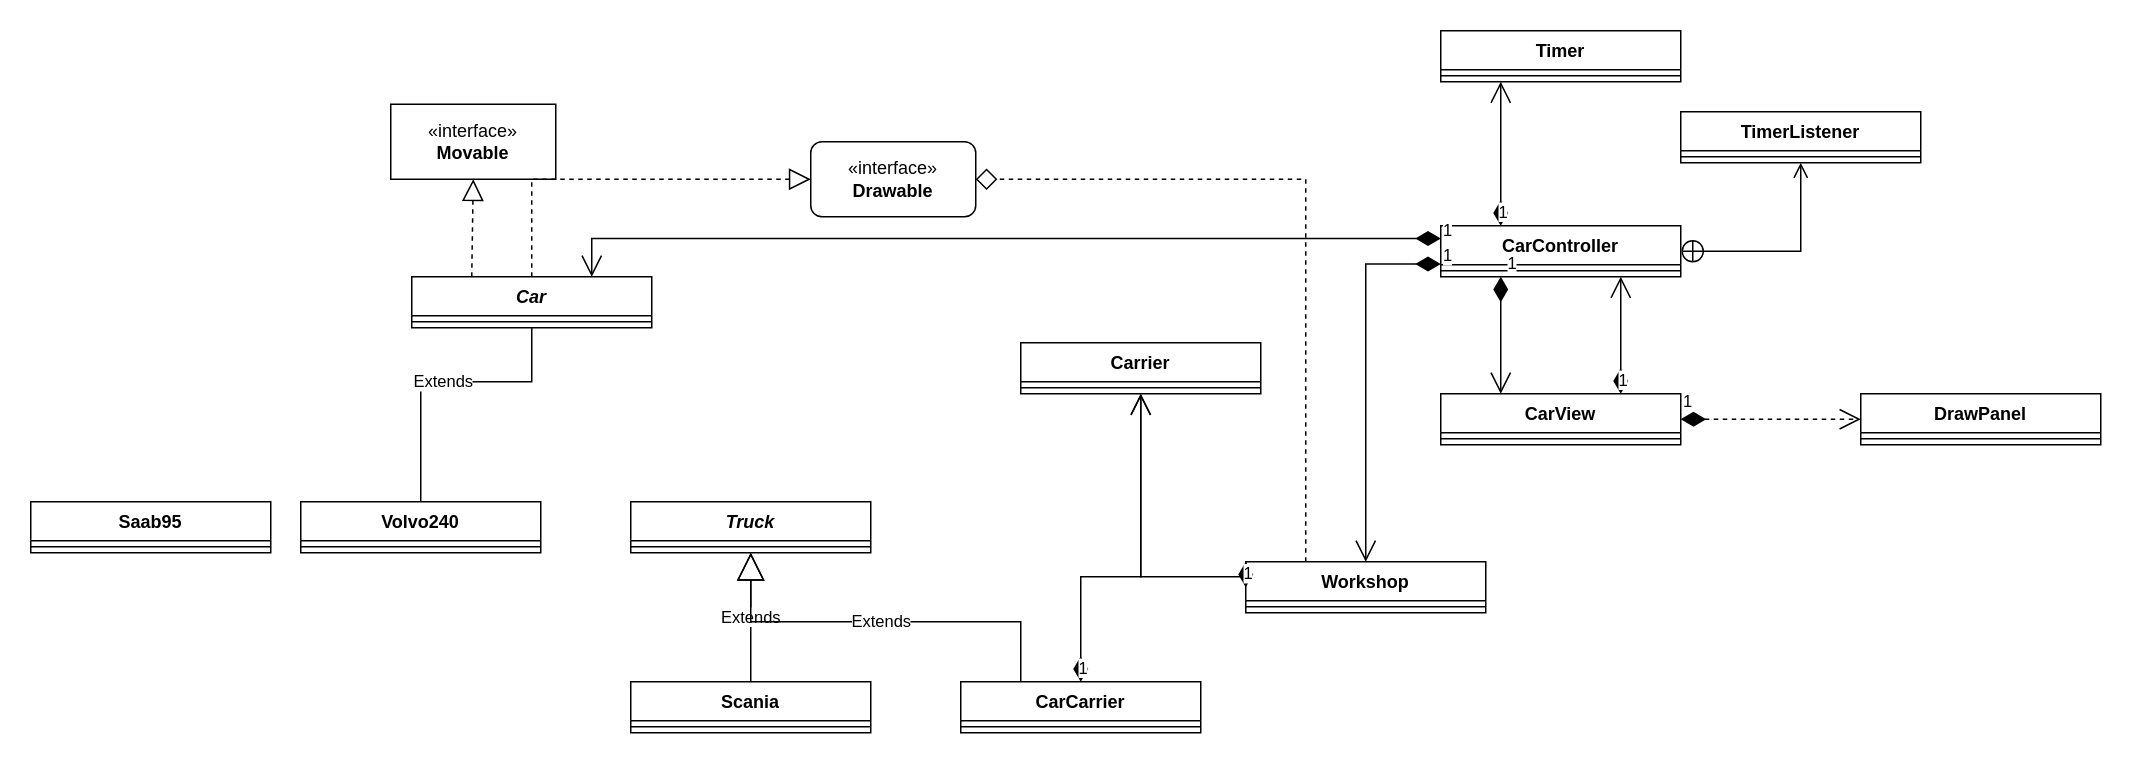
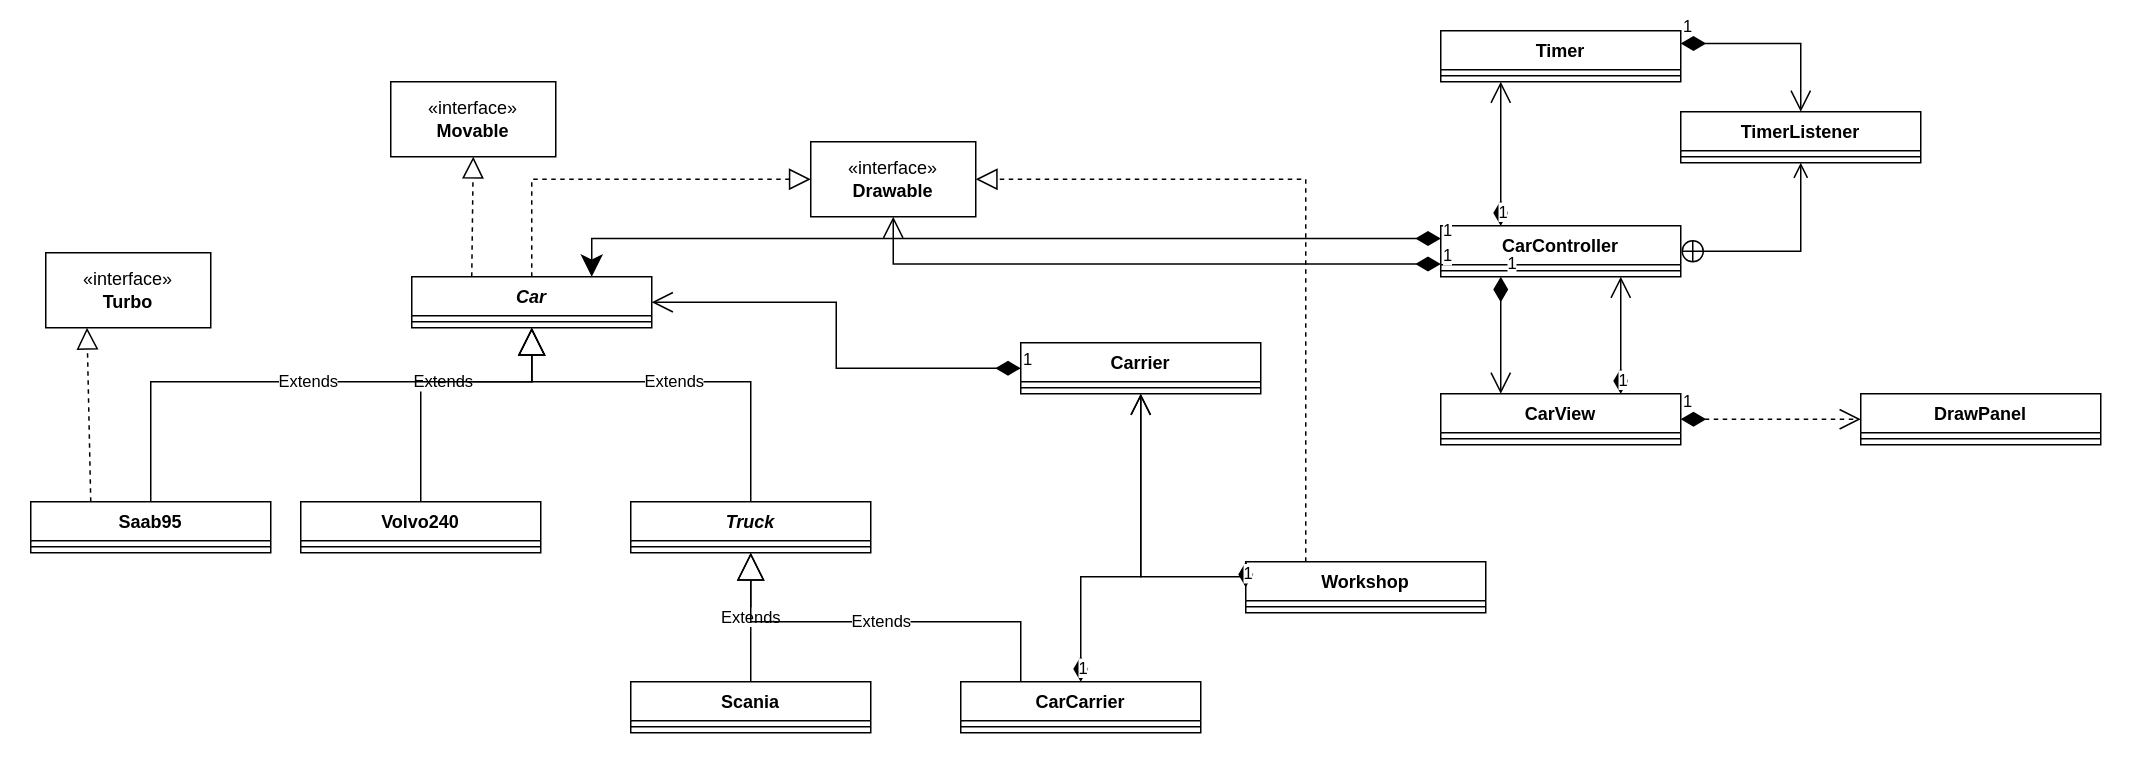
+ <mxCell id="44" value="1" style="endArrow=open;html=1;endSize=12;startArrow=diamondThin;startSize=14;startFill=1;edgeStyle=orthogonalEdgeStyle;align=left;verticalAlign=bottom;rounded=0;exitX=1;exitY=0.25;exitDx=0;exitDy=0;entryX=0.5;entryY=0;entryDx=0;entryDy=0;" edge="1" parent="1" source="42" target="39"><mxGeometry x="-1" y="3" relative="1" as="geometry"><mxPoint x="1120" y="174" as="sourcePoint" /><mxPoint x="1280" y="174" as="targetPoint" /></mxGeometry></mxCell>
- <mxCell id="12" value="«interface»&lt;br&gt;&lt;b&gt;Movable&lt;/b&gt;" style="html=1;whiteSpace=wrap;" vertex="1" parent="1"><mxGeometry x="260" y="69" width="110" height="50" as="geometry" /></mxCell>
+ <mxCell id="12" value="«interface»&lt;br&gt;&lt;b&gt;Movable&lt;/b&gt;" style="html=1;whiteSpace=wrap;" vertex="1" parent="1"><mxGeometry x="260" width="110" height="50" as="geometry" y="54" /></mxCell>
- <mxCell id="48" value="«interface»&lt;br&gt;&lt;b&gt;Drawable&lt;/b&gt;" style="html=1;whiteSpace=wrap;rounded=1;" vertex="1" parent="1"><mxGeometry x="540" y="94" width="110" height="50" as="geometry" /></mxCell>
+ <mxCell id="48" value="«interface»&lt;br&gt;&lt;b&gt;Drawable&lt;/b&gt;" style="html=1;whiteSpace=wrap;" vertex="1" parent="1"><mxGeometry x="540" y="94" width="110" height="50" as="geometry" /></mxCell>
- <mxCell id="50" value="" style="endArrow=diamond;dashed=1;endFill=0;endSize=12;html=1;rounded=0;entryX=1;entryY=0.5;entryDx=0;entryDy=0;exitX=0.25;exitY=0;exitDx=0;exitDy=0;" edge="1" parent="1" source="24" target="48"><mxGeometry width="160" relative="1" as="geometry"><mxPoint x="710" y="224" as="sourcePoint" /><mxPoint x="870" y="224" as="targetPoint" /><Array as="points"><mxPoint x="870" y="119" /></Array></mxGeometry></mxCell>
+ <mxCell id="50" value="" style="endArrow=block;dashed=1;endFill=0;endSize=12;html=1;rounded=0;entryX=1;entryY=0.5;entryDx=0;entryDy=0;exitX=0.25;exitY=0;exitDx=0;exitDy=0;" edge="1" parent="1" source="24" target="48"><mxGeometry width="160" relative="1" as="geometry"><mxPoint x="710" y="224" as="sourcePoint" /><mxPoint x="870" y="224" as="targetPoint" /><Array as="points"><mxPoint x="870" y="119" /></Array></mxGeometry></mxCell>
- <mxCell id="37" value="1" style="endArrow=open;html=1;endSize=12;startArrow=diamondThin;startSize=14;startFill=1;edgeStyle=orthogonalEdgeStyle;align=left;verticalAlign=bottom;rounded=0;exitX=0;exitY=0.25;exitDx=0;exitDy=0;entryX=0.75;entryY=0;entryDx=0;entryDy=0;" edge="1" parent="1" source="26" target="2"><mxGeometry x="-1" y="3" relative="1" as="geometry"><mxPoint x="730" y="254" as="sourcePoint" /><mxPoint x="420" y="154" as="targetPoint" /></mxGeometry></mxCell>
+ <mxCell id="37" value="1" style="endArrow=classic;html=1;endSize=12;startArrow=diamondThin;startSize=14;startFill=1;edgeStyle=orthogonalEdgeStyle;align=left;verticalAlign=bottom;rounded=0;exitX=0;exitY=0.25;exitDx=0;exitDy=0;entryX=0.75;entryY=0;entryDx=0;entryDy=0;" edge="1" parent="1" source="26" target="2"><mxGeometry x="-1" y="3" relative="1" as="geometry"><mxPoint x="730" y="254" as="sourcePoint" /><mxPoint x="420" y="154" as="targetPoint" /></mxGeometry></mxCell>
+ <mxCell id="46" value="«interface»&lt;br&gt;&lt;b&gt;Turbo&lt;/b&gt;" style="html=1;whiteSpace=wrap;" vertex="1" parent="1"><mxGeometry x="30" y="168" width="110" height="50" as="geometry" /></mxCell>
+ <mxCell id="17" value="1" style="endArrow=open;html=1;endSize=12;startArrow=diamondThin;startSize=14;startFill=1;edgeStyle=orthogonalEdgeStyle;align=left;verticalAlign=bottom;rounded=0;exitX=0;exitY=0.5;exitDx=0;exitDy=0;entryX=1;entryY=0.5;entryDx=0;entryDy=0;" edge="1" parent="1" source="10" target="2"><mxGeometry x="-1" y="3" relative="1" as="geometry"><mxPoint x="340" y="354" as="sourcePoint" /><mxPoint x="580" y="351" as="targetPoint" /></mxGeometry></mxCell>
- <mxCell id="19" value="Extends" style="endArrow=none;endSize=16;endFill=0;html=1;rounded=0;exitX=0.5;exitY=0;exitDx=0;exitDy=0;entryX=0.5;entryY=1;entryDx=0;entryDy=0;" edge="1" parent="1" source="4" target="2"><mxGeometry width="160" relative="1" as="geometry"><mxPoint x="340" y="354" as="sourcePoint" /><mxPoint x="500" y="354" as="targetPoint" /><Array as="points"><mxPoint x="280" y="254" /><mxPoint x="354" y="254" /></Array></mxGeometry></mxCell>
+ <mxCell id="19" value="Extends" style="endArrow=block;endSize=16;endFill=0;html=1;rounded=0;exitX=0.5;exitY=0;exitDx=0;exitDy=0;entryX=0.5;entryY=1;entryDx=0;entryDy=0;" edge="1" parent="1" source="4" target="2"><mxGeometry width="160" relative="1" as="geometry"><mxPoint x="340" y="354" as="sourcePoint" /><mxPoint x="500" y="354" as="targetPoint" /><Array as="points"><mxPoint x="280" y="254" /><mxPoint x="354" y="254" /></Array></mxGeometry></mxCell>
+ <mxCell id="20" value="Extends" style="endArrow=block;endSize=16;endFill=0;html=1;rounded=0;exitX=0.5;exitY=0;exitDx=0;exitDy=0;entryX=0.5;entryY=1;entryDx=0;entryDy=0;" edge="1" parent="1" source="6" target="2"><mxGeometry width="160" relative="1" as="geometry"><mxPoint x="340" y="354" as="sourcePoint" /><mxPoint x="500" y="354" as="targetPoint" /><Array as="points"><mxPoint x="100" y="254" /><mxPoint x="354" y="254" /></Array></mxGeometry></mxCell>
+ <mxCell id="21" value="Extends" style="endArrow=block;endSize=16;endFill=0;html=1;rounded=0;entryX=0.5;entryY=1;entryDx=0;entryDy=0;exitX=0.5;exitY=0;exitDx=0;exitDy=0;" edge="1" parent="1" source="8" target="2"><mxGeometry width="160" relative="1" as="geometry"><mxPoint x="500" y="324" as="sourcePoint" /><mxPoint x="500" y="354" as="targetPoint" /><Array as="points"><mxPoint x="500" y="254" /><mxPoint x="354" y="254" /></Array></mxGeometry></mxCell>
- <mxCell id="38" value="1" style="endArrow=open;html=1;endSize=12;startArrow=diamondThin;startSize=14;startFill=1;edgeStyle=orthogonalEdgeStyle;align=left;verticalAlign=bottom;rounded=0;exitX=0;exitY=0.75;exitDx=0;exitDy=0;entryX=0.5;entryY=0;entryDx=0;entryDy=0;" edge="1" parent="1" source="26" target="24"><mxGeometry x="-1" y="3" relative="1" as="geometry"><mxPoint x="740" y="254" as="sourcePoint" /><mxPoint x="900" y="254" as="targetPoint" /></mxGeometry></mxCell>
+ <mxCell id="38" value="1" style="endArrow=open;html=1;endSize=12;startArrow=diamondThin;startSize=14;startFill=1;edgeStyle=orthogonalEdgeStyle;align=left;verticalAlign=bottom;rounded=0;exitX=0;exitY=0.75;exitDx=0;exitDy=0;" edge="1" parent="1" source="26" target="48"><mxGeometry x="-1" y="3" relative="1" as="geometry"><mxPoint x="740" y="254" as="sourcePoint" /><mxPoint x="900" y="254" as="targetPoint" /></mxGeometry></mxCell>
+ <mxCell id="47" value="" style="endArrow=block;dashed=1;endFill=0;endSize=12;html=1;rounded=0;exitX=0.25;exitY=0;exitDx=0;exitDy=0;entryX=0.25;entryY=1;entryDx=0;entryDy=0;" edge="1" parent="1" source="6" target="46"><mxGeometry width="160" relative="1" as="geometry"><mxPoint x="400" y="194" as="sourcePoint" /><mxPoint x="560" y="194" as="targetPoint" /></mxGeometry></mxCell>
